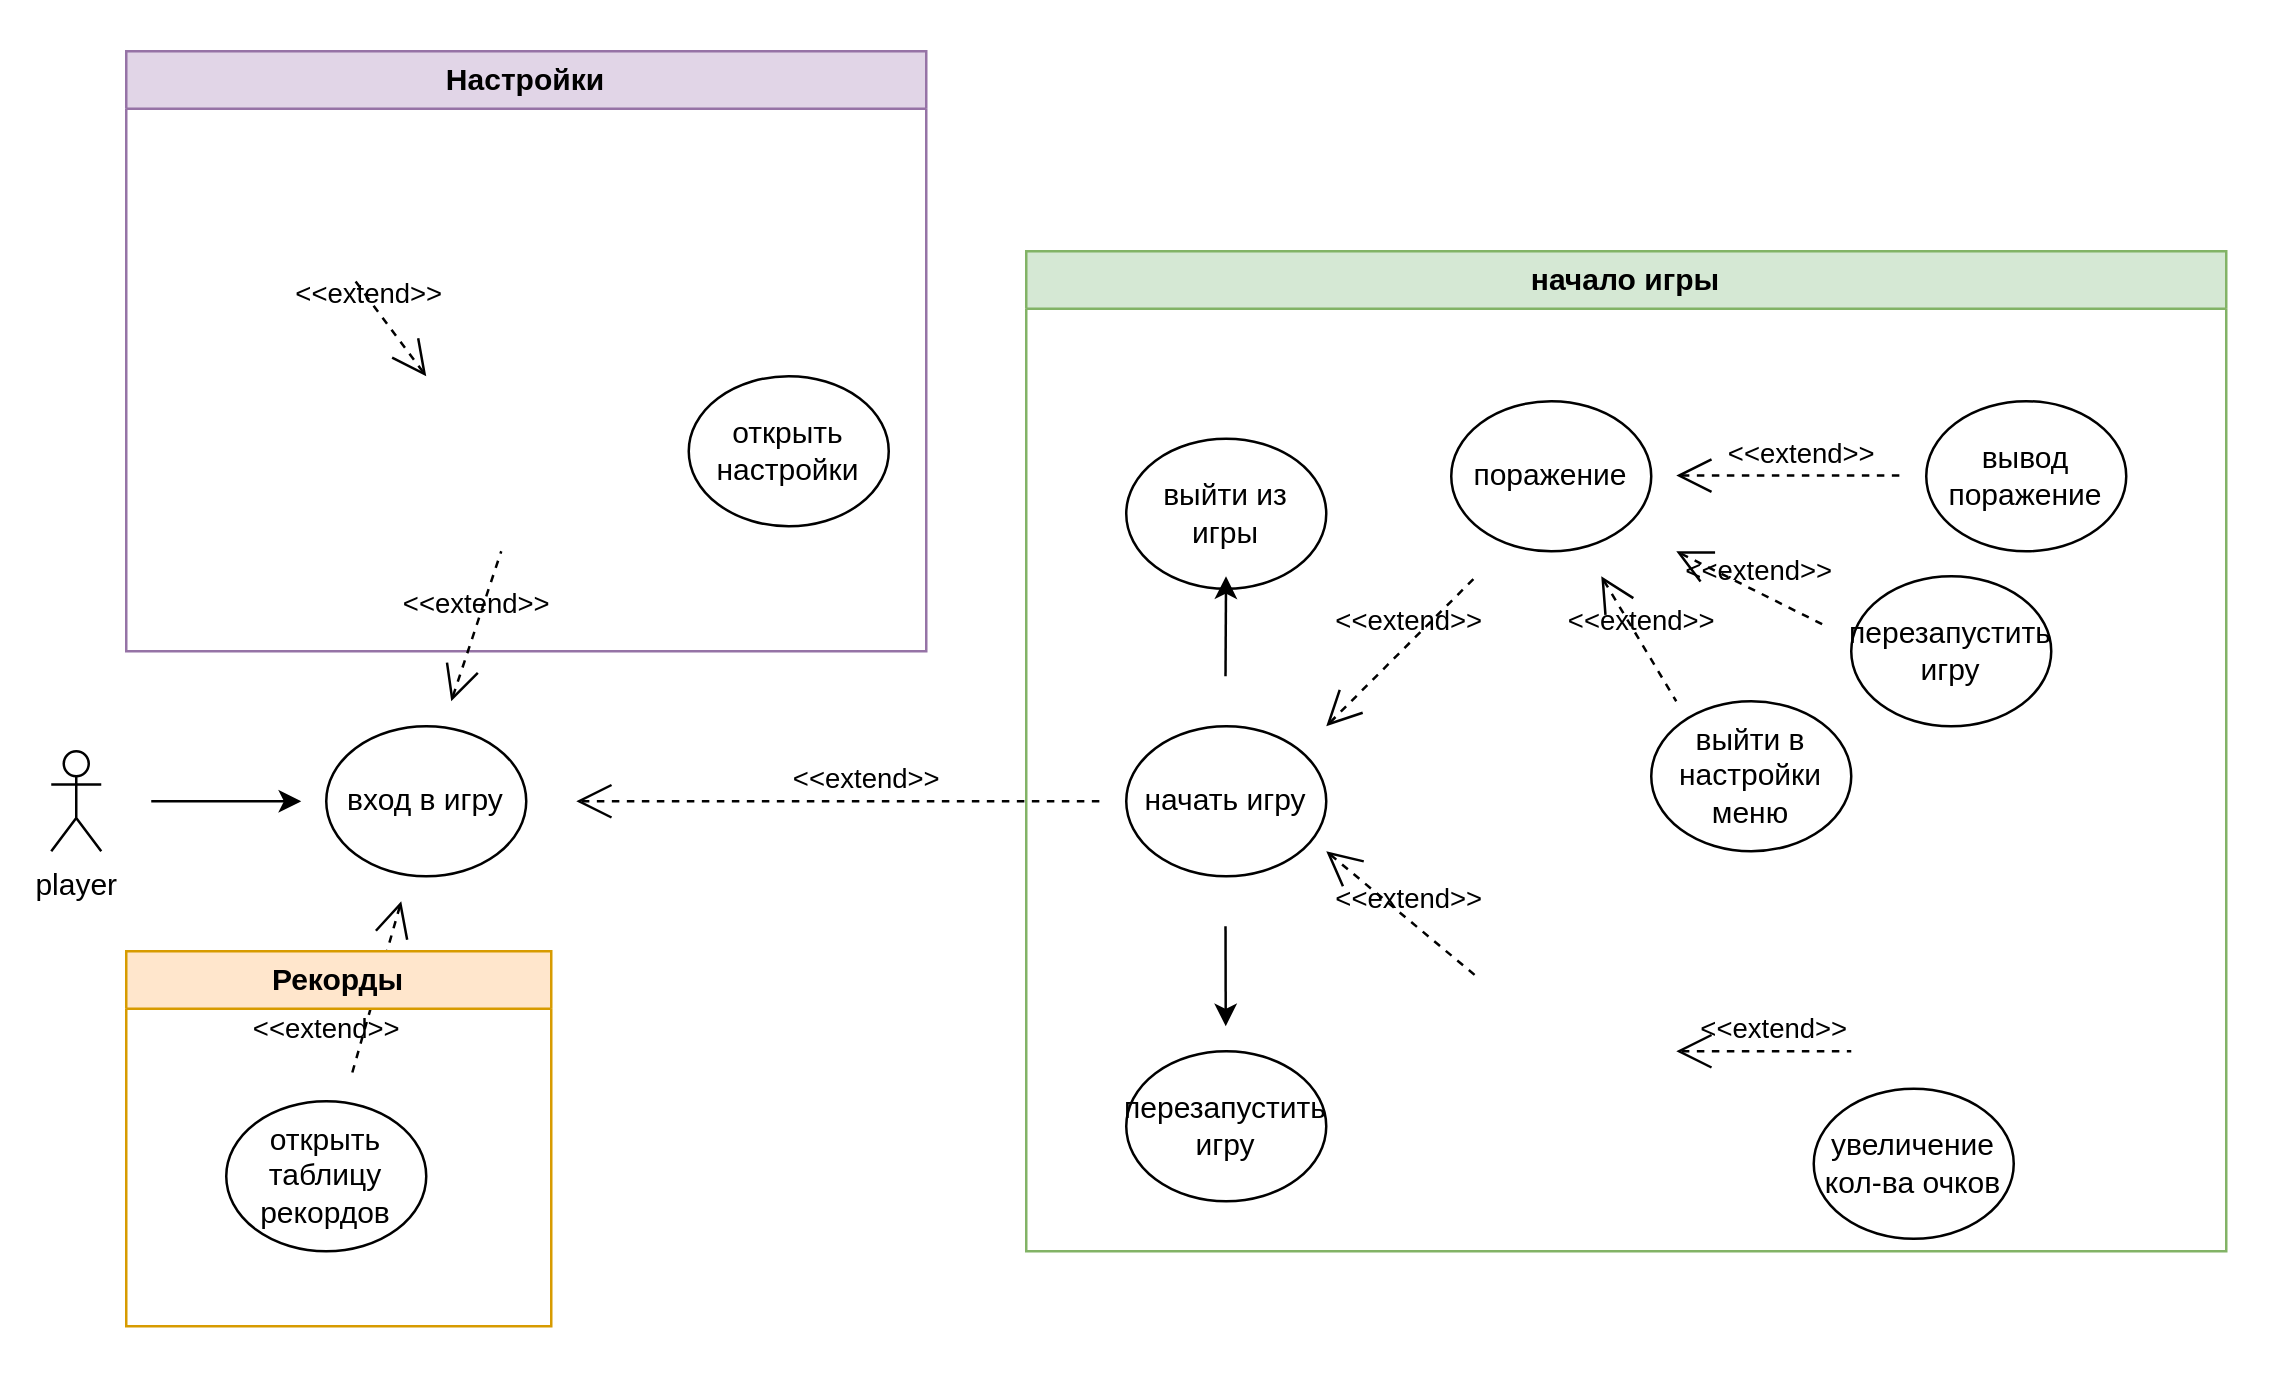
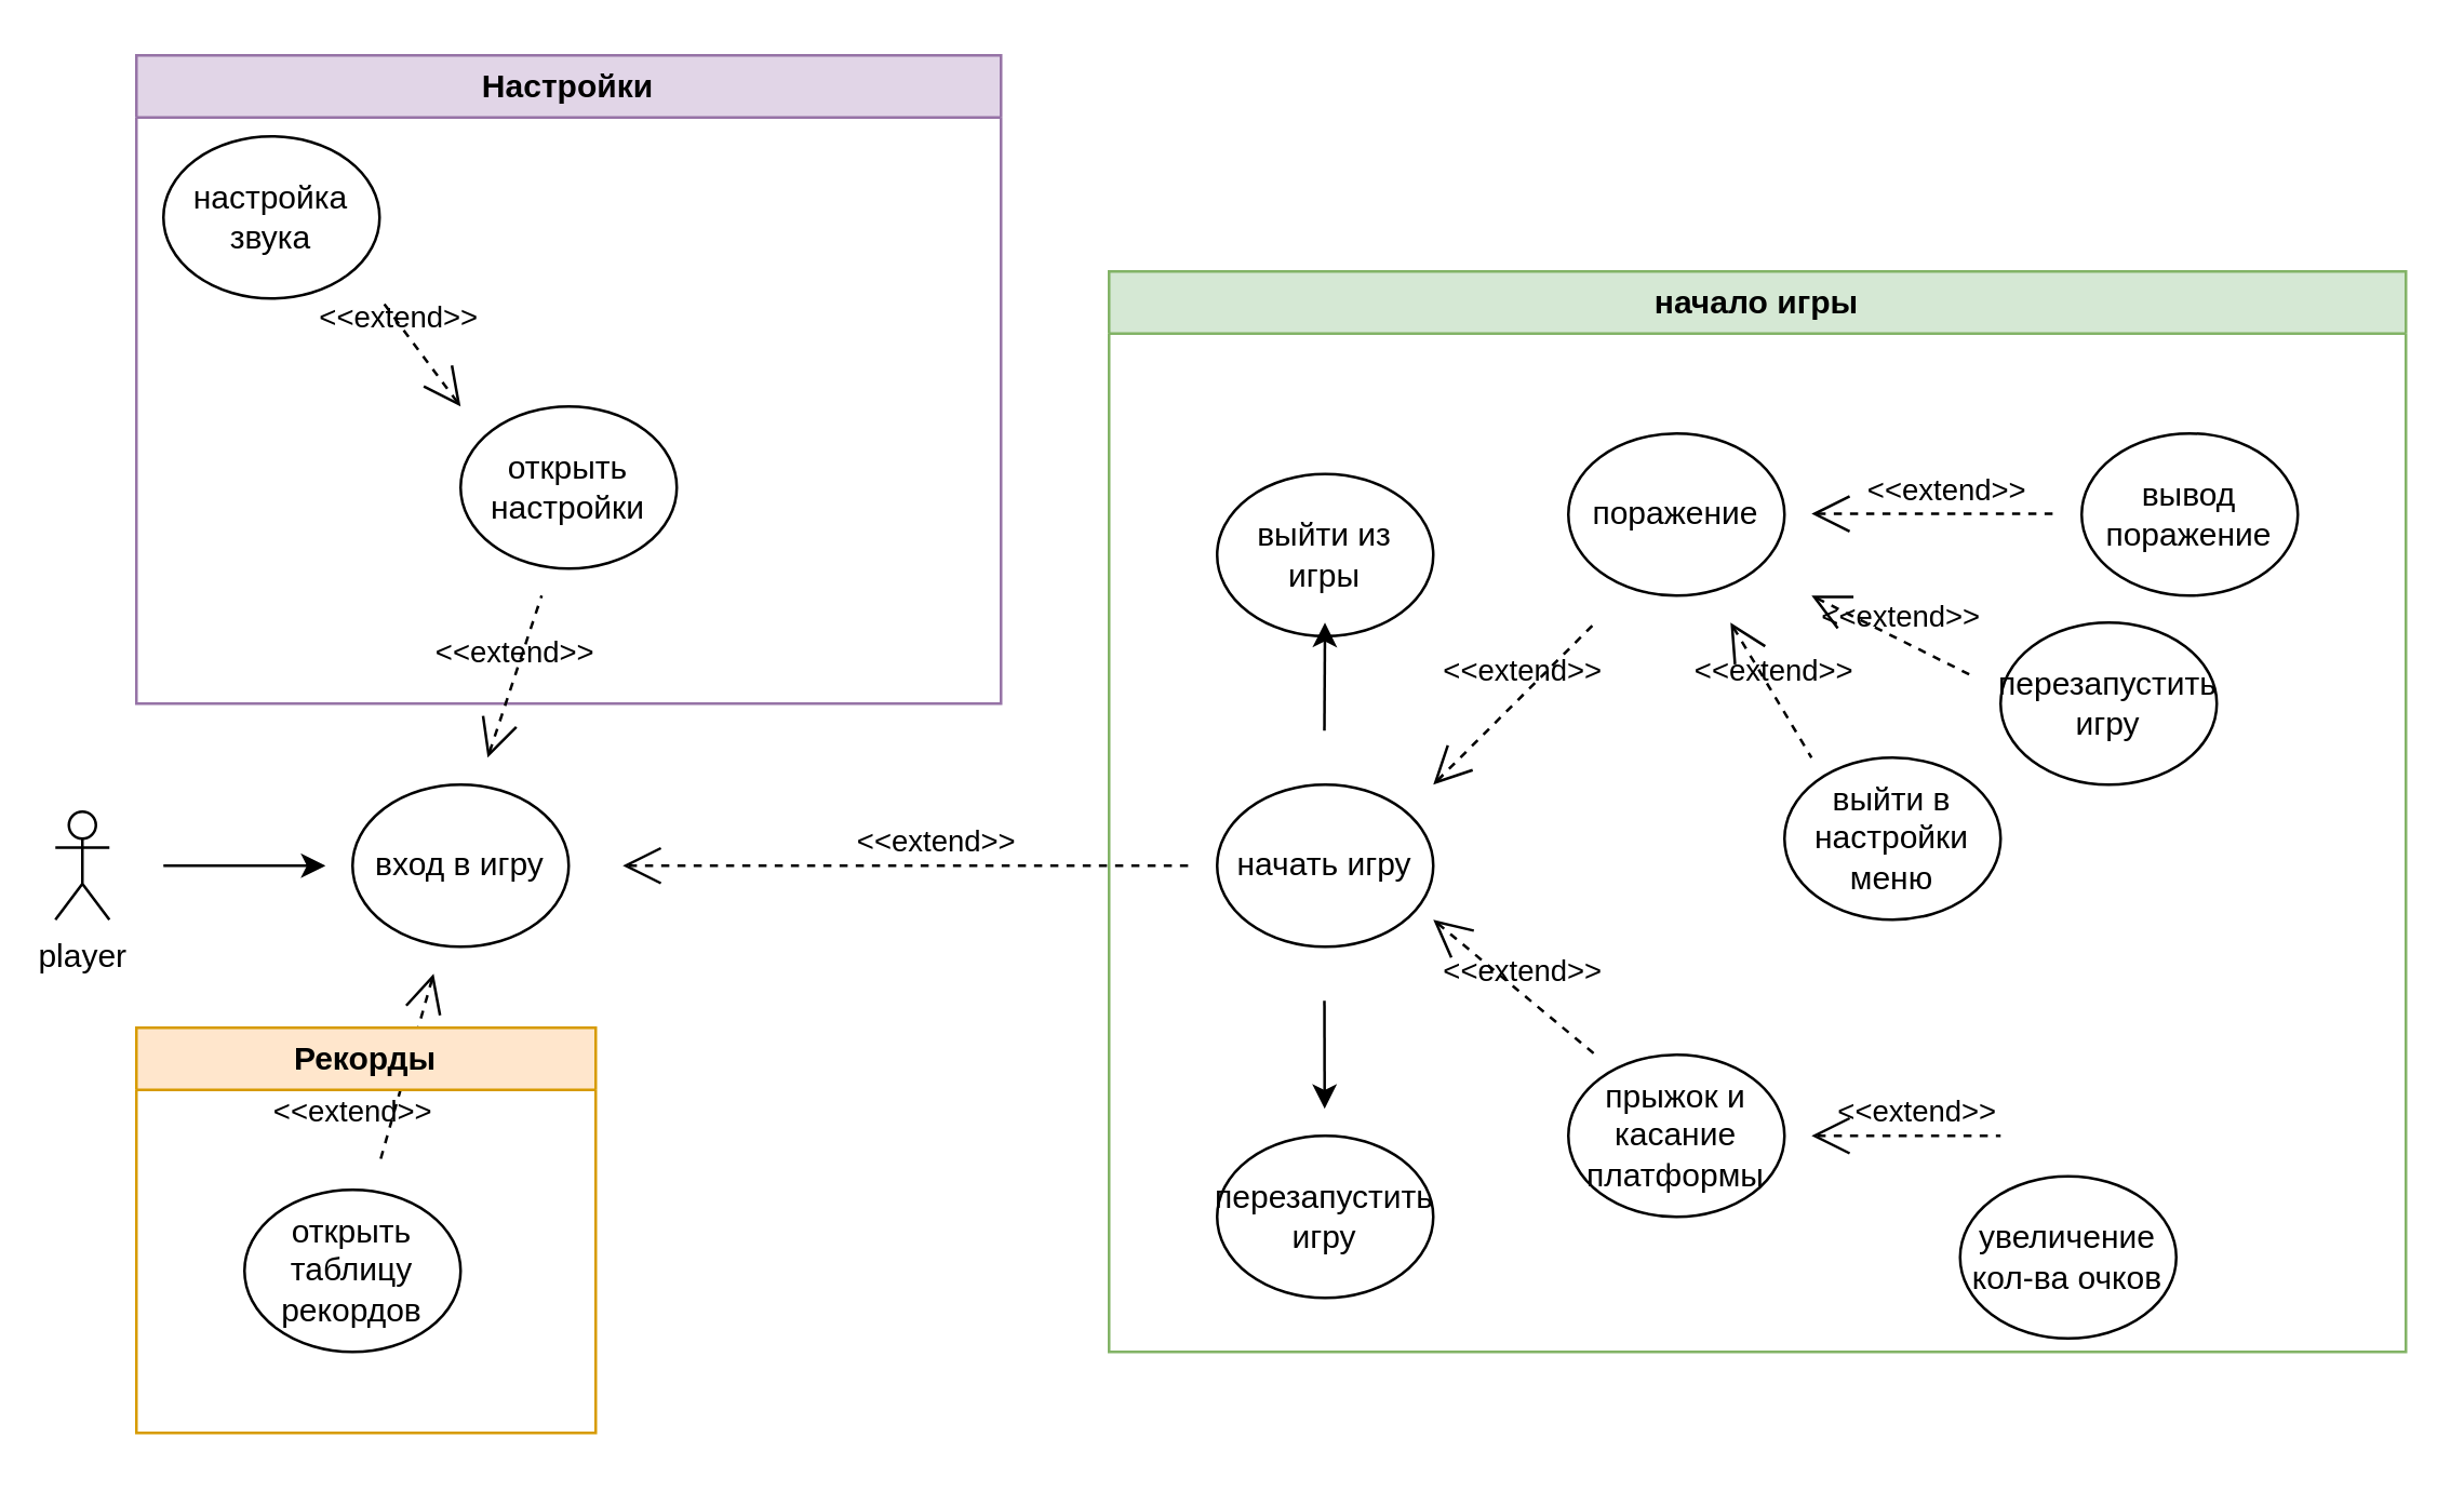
+ <mxCell id="6" value="настройка звука" style="ellipse;whiteSpace=wrap;html=1;" vertex="1" parent="5"><mxGeometry x="10" y="30" width="80" height="60" as="geometry" /></mxCell>
- <mxCell id="7" value="открыть настройки" style="ellipse;whiteSpace=wrap;html=1;" vertex="1" parent="5"><mxGeometry x="225" y="130" width="80" height="60" as="geometry" /></mxCell>
+ <mxCell id="7" value="открыть настройки" style="ellipse;whiteSpace=wrap;html=1;" vertex="1" parent="5"><mxGeometry x="120" y="130" width="80" height="60" as="geometry" /></mxCell>
+ <mxCell id="29" value="прыжок и касание платформы" style="ellipse;whiteSpace=wrap;html=1;" vertex="1" parent="14"><mxGeometry x="170" y="290" width="80" height="60" as="geometry" /></mxCell>
